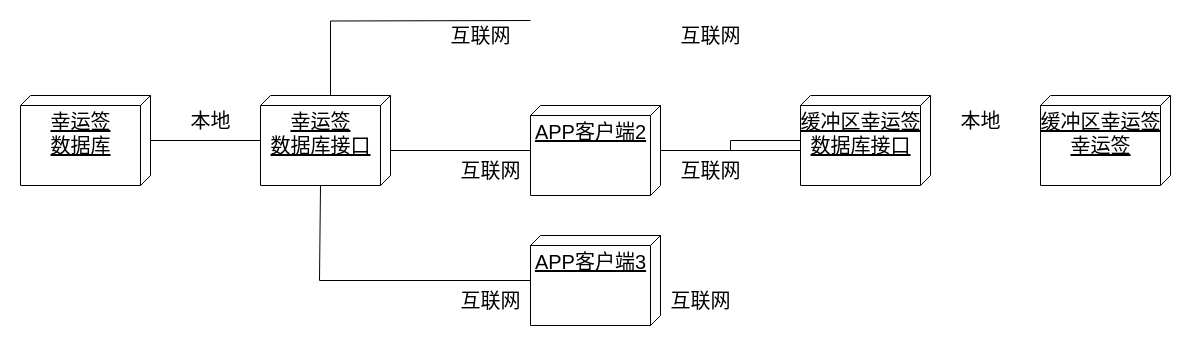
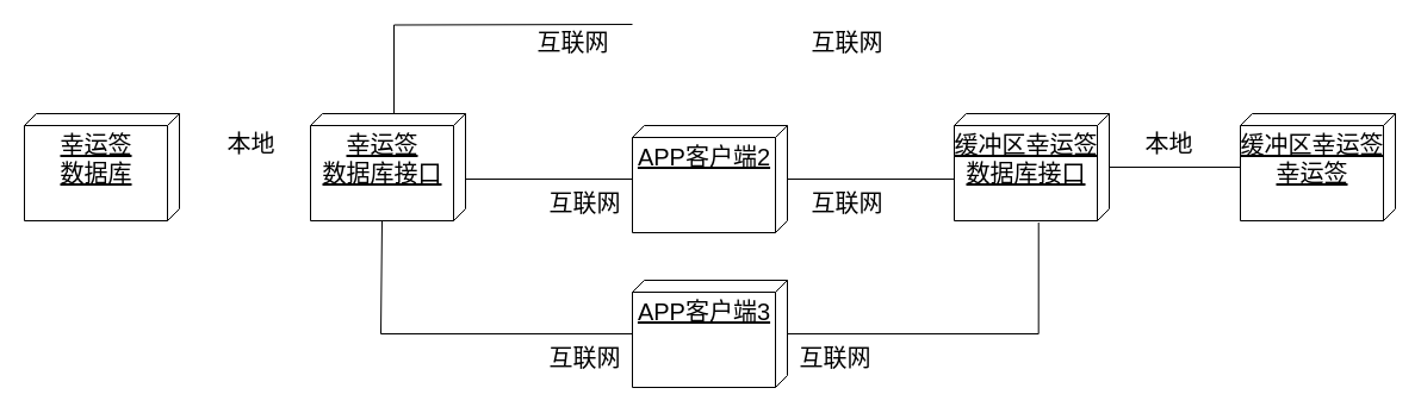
- <mxCell id="13" style="edgeStyle=orthogonalEdgeStyle;rounded=0;orthogonalLoop=1;jettySize=auto;html=1;fontSize=20;endArrow=none;endFill=0;" edge="1" source="14" target="12" parent="11"><mxGeometry relative="1" as="geometry" /></mxCell>
- <mxCell id="3" style="edgeStyle=orthogonalEdgeStyle;rounded=0;orthogonalLoop=1;jettySize=auto;html=1;fontSize=20;endArrow=none;endFill=0;" parent="1" source="4" target="6" edge="1"><mxGeometry relative="1" as="geometry" /></mxCell>
+ <mxCell id="3" style="edgeStyle=orthogonalEdgeStyle;rounded=0;orthogonalLoop=1;jettySize=auto;html=1;fontSize=20;endArrow=none;endFill=0;" parent="1" source="4" target="2" edge="1"><mxGeometry relative="1" as="geometry" /></mxCell>
+ <mxCell id="7" style="edgeStyle=orthogonalEdgeStyle;rounded=0;orthogonalLoop=1;jettySize=auto;html=1;endArrow=none;endFill=0;entryX=1.017;entryY=0.456;entryDx=0;entryDy=0;entryPerimeter=0;" edge="1" parent="1" source="8" target="4"><mxGeometry relative="1" as="geometry"><mxPoint x="870" y="165" as="targetPoint" /><Array as="points"><mxPoint x="871" y="280" /></Array></mxGeometry></mxCell>
